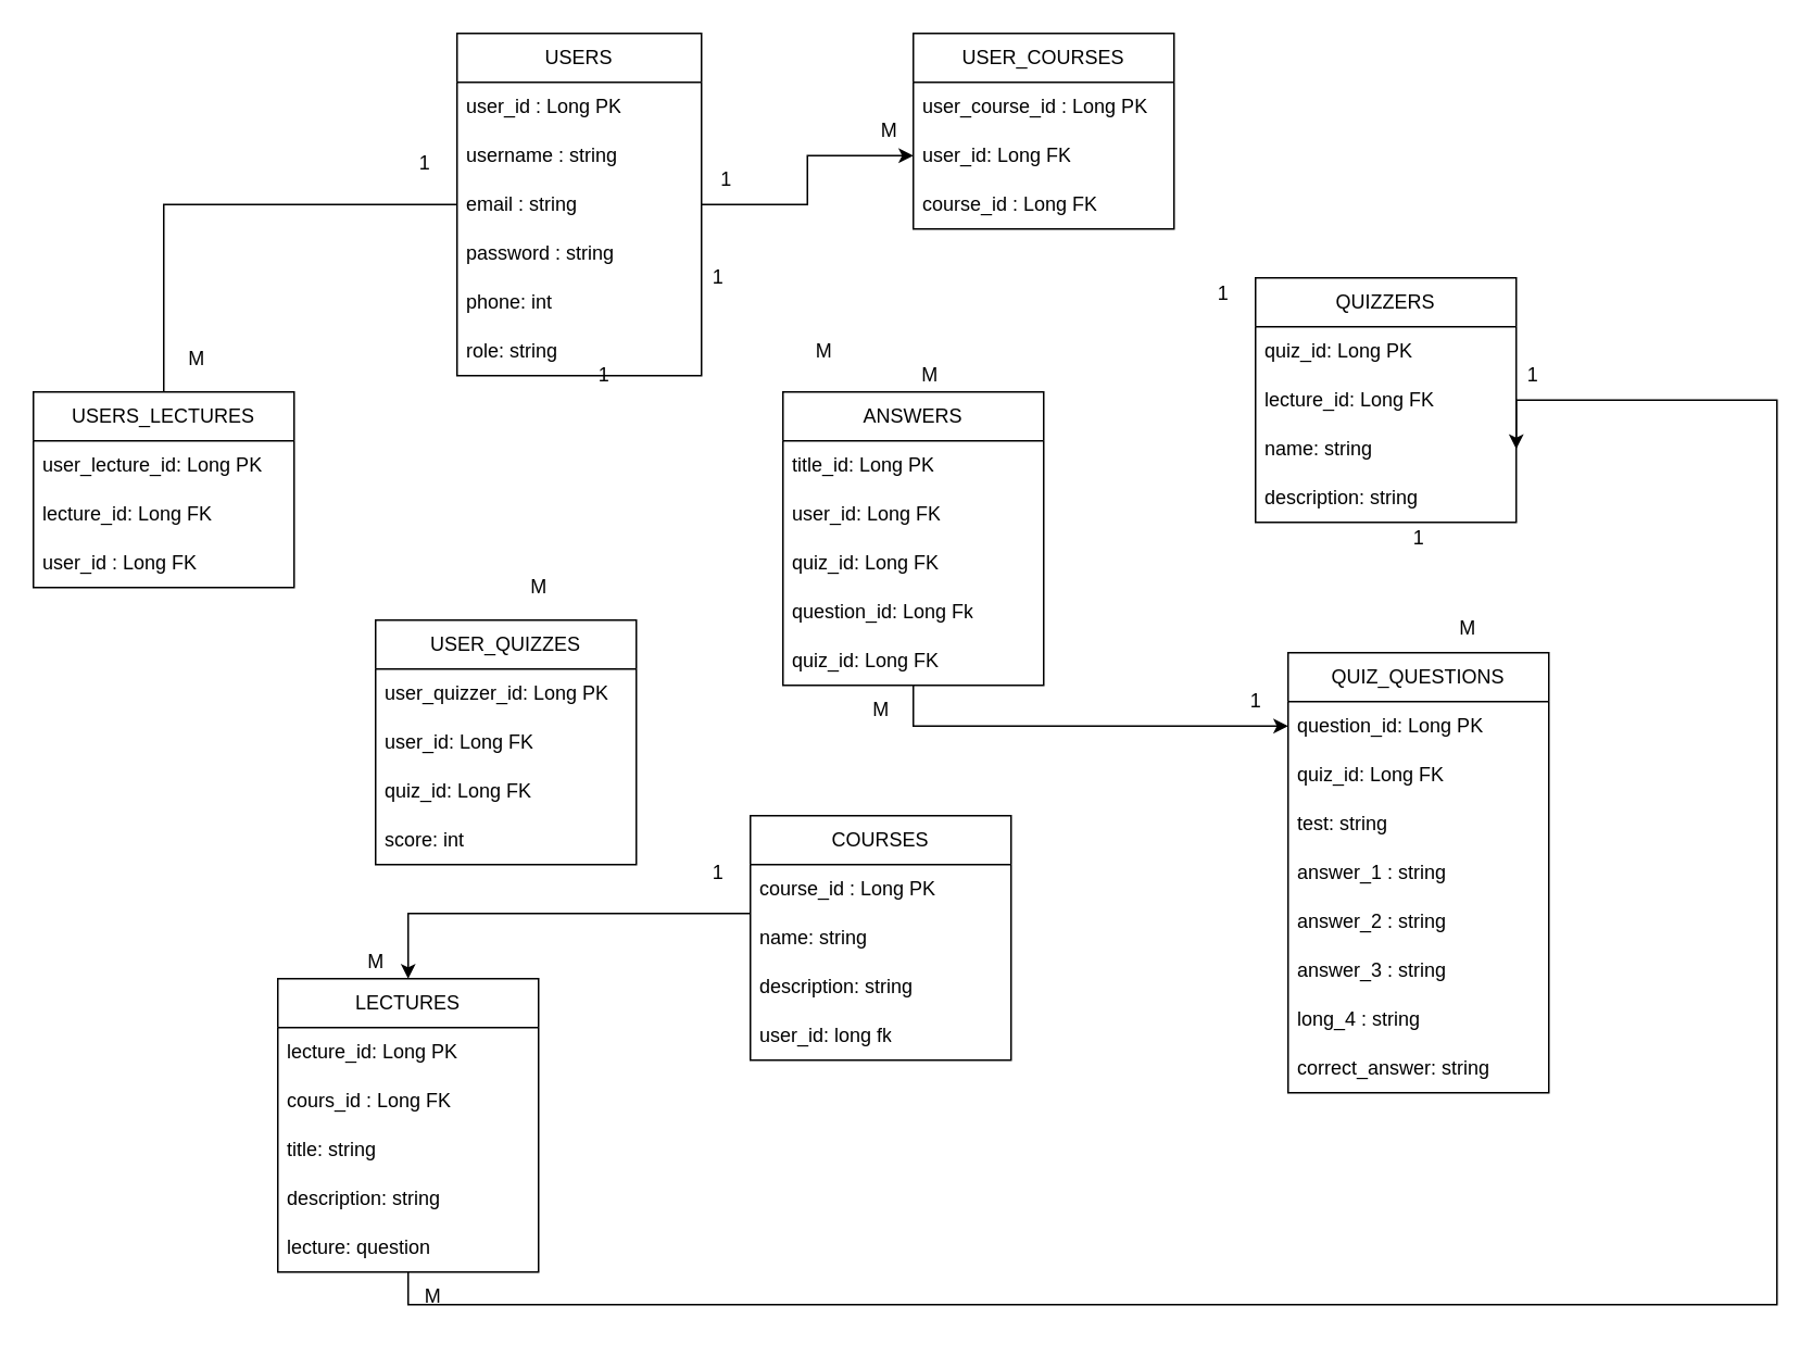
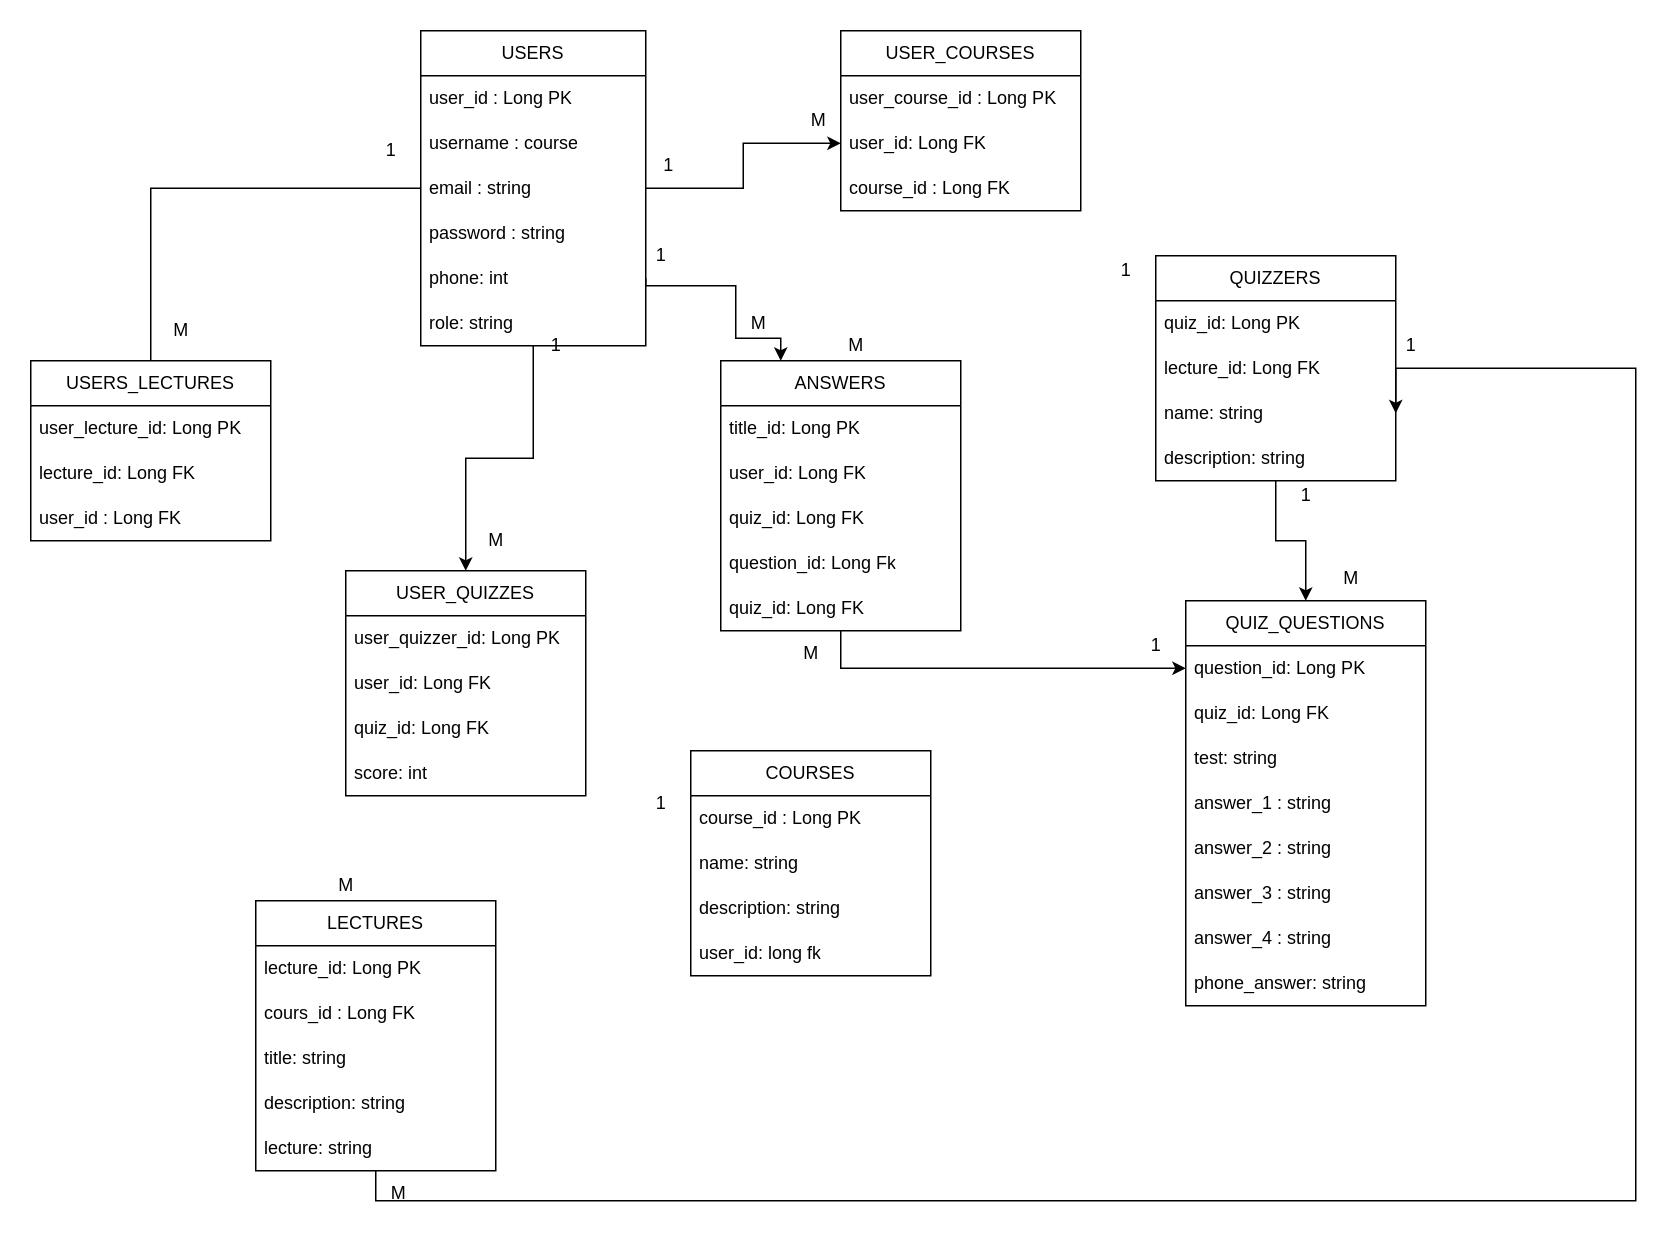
- <mxCell id="6" value="username : string" style="text;strokeColor=none;fillColor=none;align=left;verticalAlign=middle;spacingLeft=4;spacingRight=4;overflow=hidden;points=[[0,0.5],[1,0.5]];portConstraint=eastwest;rotatable=0;whiteSpace=wrap;html=1;" parent="4" vertex="1"><mxGeometry y="60" width="150" height="30" as="geometry" /></mxCell>
+ <mxCell id="6" value="username : course" style="text;strokeColor=none;fillColor=none;align=left;verticalAlign=middle;spacingLeft=4;spacingRight=4;overflow=hidden;points=[[0,0.5],[1,0.5]];portConstraint=eastwest;rotatable=0;whiteSpace=wrap;html=1;" parent="4" vertex="1"><mxGeometry y="60" width="150" height="30" as="geometry" /></mxCell>
+ <mxCell id="3" style="edgeStyle=orthogonalEdgeStyle;rounded=0;orthogonalLoop=1;jettySize=auto;html=1;entryX=0.25;entryY=0;entryDx=0;entryDy=0;exitX=1;exitY=0.5;exitDx=0;exitDy=0;" parent="1" source="9" target="47" edge="1"><mxGeometry relative="1" as="geometry"><Array as="points"><mxPoint x="430" y="190" /><mxPoint x="490" y="190" /><mxPoint x="490" y="225" /><mxPoint x="520" y="225" /></Array></mxGeometry></mxCell>
+ <mxCell id="2" style="edgeStyle=orthogonalEdgeStyle;rounded=0;orthogonalLoop=1;jettySize=auto;html=1;entryX=0.5;entryY=0;entryDx=0;entryDy=0;" parent="1" source="4" target="35" edge="1"><mxGeometry relative="1" as="geometry" /></mxCell>
+ <mxCell id="20" style="edgeStyle=orthogonalEdgeStyle;rounded=0;orthogonalLoop=1;jettySize=auto;html=1;entryX=0.5;entryY=0;entryDx=0;entryDy=0;" parent="1" source="21" target="26" edge="1"><mxGeometry relative="1" as="geometry" /></mxCell>
- <mxCell id="78" style="edgeStyle=orthogonalEdgeStyle;rounded=0;orthogonalLoop=1;jettySize=auto;html=1;entryX=0.5;entryY=0;entryDx=0;entryDy=0;" parent="1" source="16" target="60" edge="1"><mxGeometry relative="1" as="geometry"><Array as="points"><mxPoint x="250" y="560" /></Array></mxGeometry></mxCell>
- <mxCell id="33" value="long_4 : string" style="text;strokeColor=none;fillColor=none;align=left;verticalAlign=middle;spacingLeft=4;spacingRight=4;overflow=hidden;points=[[0,0.5],[1,0.5]];portConstraint=eastwest;rotatable=0;whiteSpace=wrap;html=1;" parent="26" vertex="1"><mxGeometry y="210" width="160" height="30" as="geometry" /></mxCell>
+ <mxCell id="33" value="answer_4 : string" style="text;strokeColor=none;fillColor=none;align=left;verticalAlign=middle;spacingLeft=4;spacingRight=4;overflow=hidden;points=[[0,0.5],[1,0.5]];portConstraint=eastwest;rotatable=0;whiteSpace=wrap;html=1;" parent="26" vertex="1"><mxGeometry y="210" width="160" height="30" as="geometry" /></mxCell>
- <mxCell id="34" value="correct_answer: string" style="text;strokeColor=none;fillColor=none;align=left;verticalAlign=middle;spacingLeft=4;spacingRight=4;overflow=hidden;points=[[0,0.5],[1,0.5]];portConstraint=eastwest;rotatable=0;whiteSpace=wrap;html=1;" parent="26" vertex="1"><mxGeometry y="240" width="160" height="30" as="geometry" /></mxCell>
+ <mxCell id="34" value="phone_answer: string" style="text;strokeColor=none;fillColor=none;align=left;verticalAlign=middle;spacingLeft=4;spacingRight=4;overflow=hidden;points=[[0,0.5],[1,0.5]];portConstraint=eastwest;rotatable=0;whiteSpace=wrap;html=1;" parent="26" vertex="1"><mxGeometry y="240" width="160" height="30" as="geometry" /></mxCell>
- <mxCell id="65" value="lecture: question" style="text;strokeColor=none;fillColor=none;align=left;verticalAlign=middle;spacingLeft=4;spacingRight=4;overflow=hidden;points=[[0,0.5],[1,0.5]];portConstraint=eastwest;rotatable=0;whiteSpace=wrap;html=1;" parent="60" vertex="1"><mxGeometry y="150" width="160" height="30" as="geometry" /></mxCell>
+ <mxCell id="65" value="lecture: string" style="text;strokeColor=none;fillColor=none;align=left;verticalAlign=middle;spacingLeft=4;spacingRight=4;overflow=hidden;points=[[0,0.5],[1,0.5]];portConstraint=eastwest;rotatable=0;whiteSpace=wrap;html=1;" parent="60" vertex="1"><mxGeometry y="150" width="160" height="30" as="geometry" /></mxCell>
